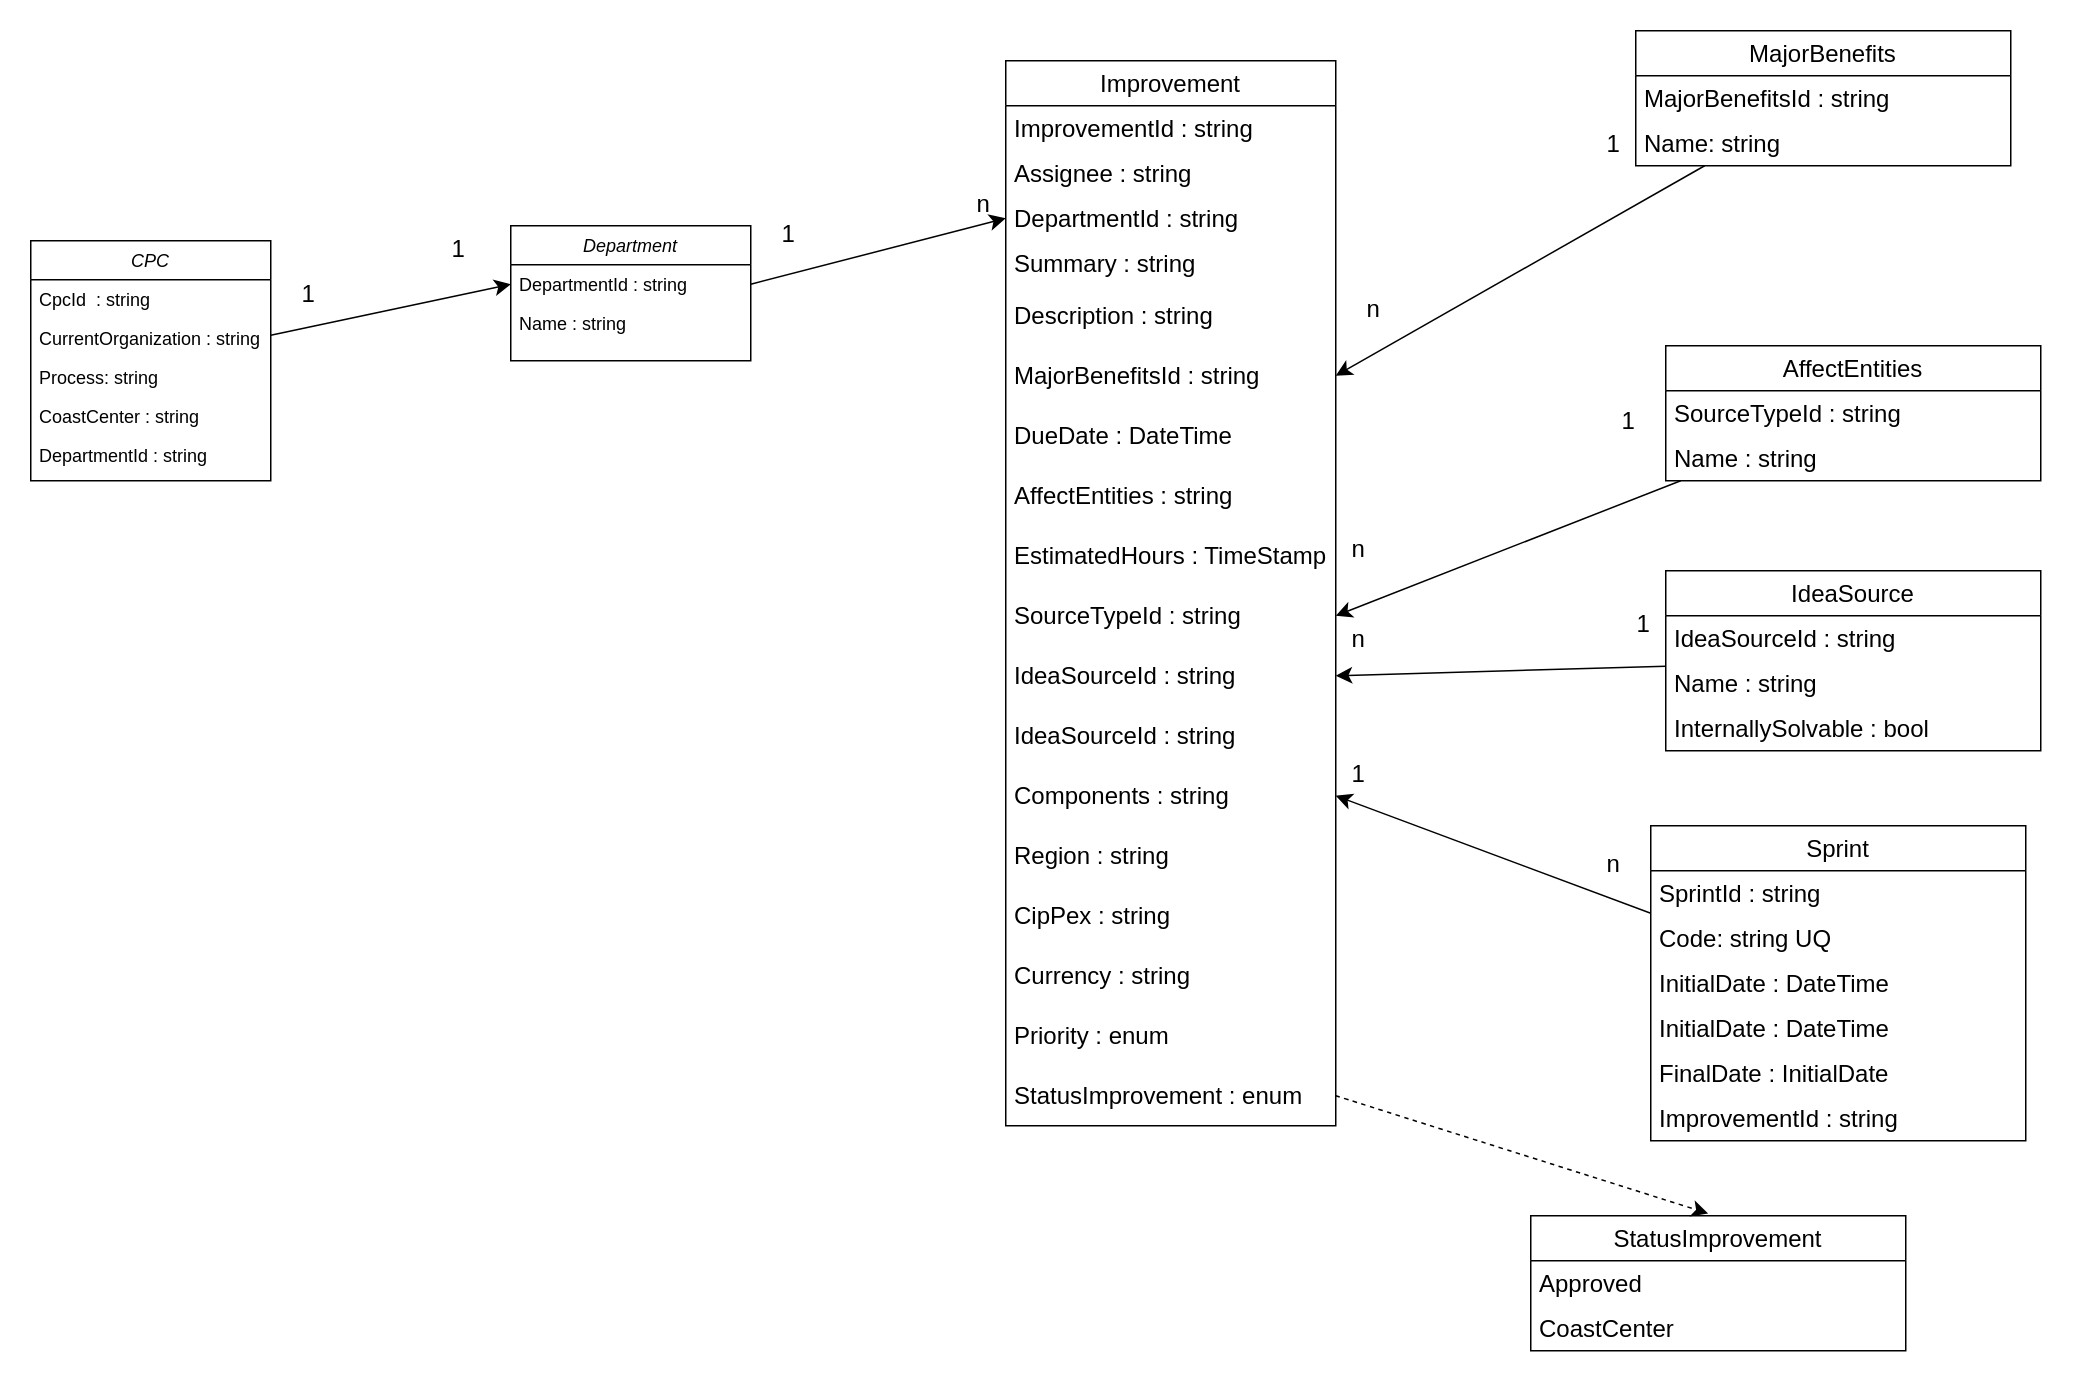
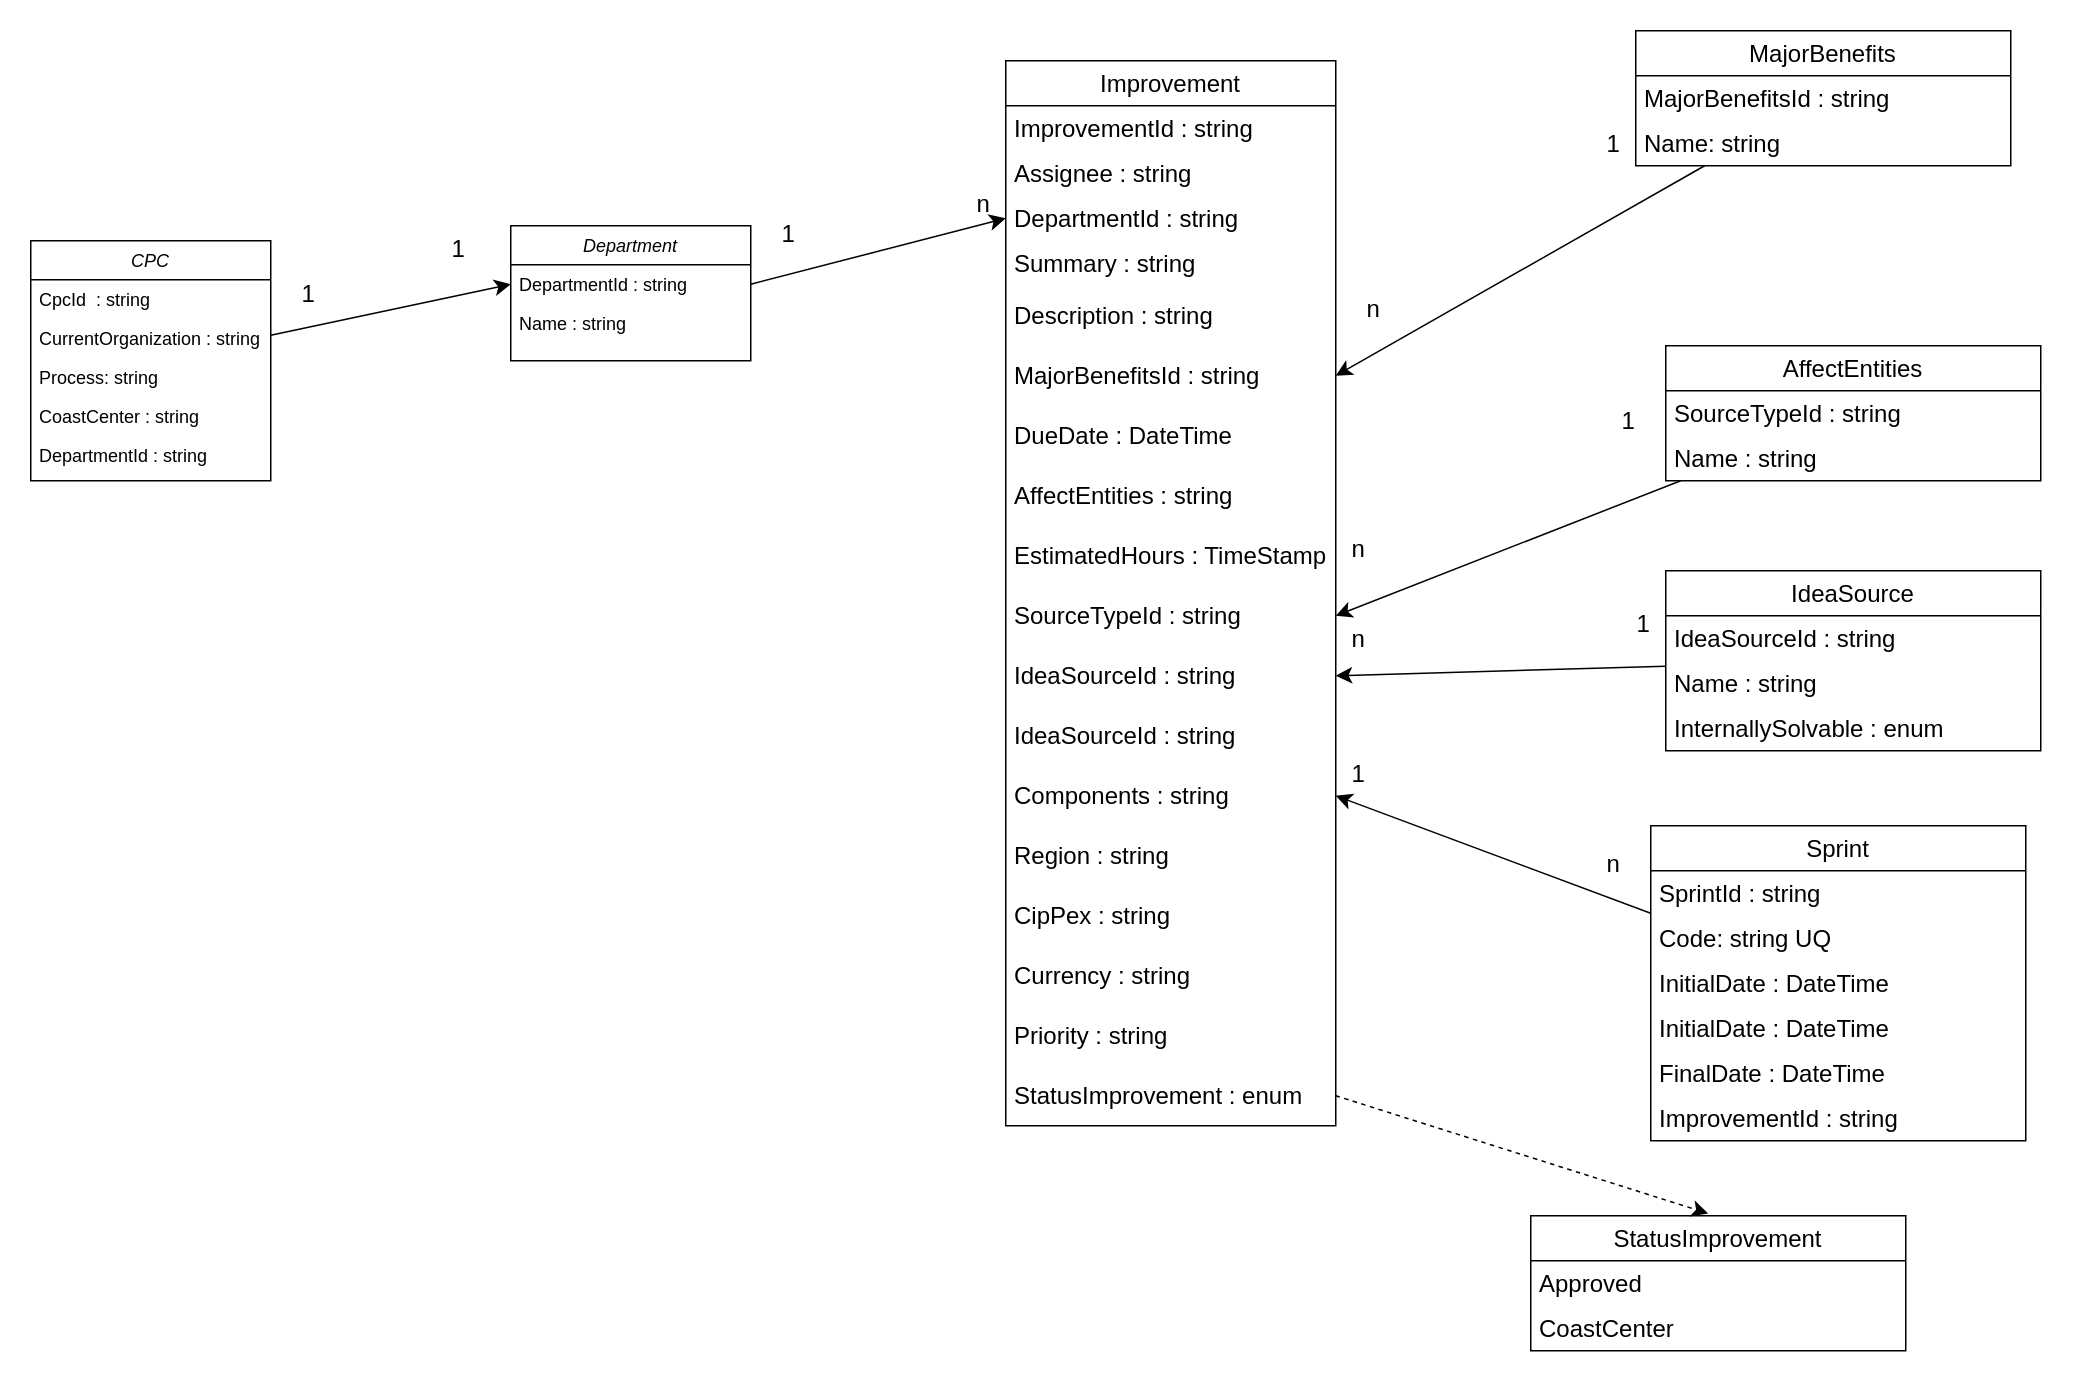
- <mxCell id="49" value="InternallySolvable : bool" style="text;strokeColor=none;fillColor=none;align=left;verticalAlign=middle;spacingLeft=4;spacingRight=4;overflow=hidden;points=[[0,0.5],[1,0.5]];portConstraint=eastwest;rotatable=0;whiteSpace=wrap;html=1;fontSize=16;" parent="46" vertex="1"><mxGeometry y="90" width="250" height="30" as="geometry" /></mxCell>
+ <mxCell id="49" value="InternallySolvable : enum" style="text;strokeColor=none;fillColor=none;align=left;verticalAlign=middle;spacingLeft=4;spacingRight=4;overflow=hidden;points=[[0,0.5],[1,0.5]];portConstraint=eastwest;rotatable=0;whiteSpace=wrap;html=1;fontSize=16;" parent="46" vertex="1"><mxGeometry y="90" width="250" height="30" as="geometry" /></mxCell>
- <mxCell id="31" value="Priority : enum" style="text;strokeColor=none;fillColor=none;align=left;verticalAlign=middle;spacingLeft=4;spacingRight=4;overflow=hidden;points=[[0,0.5],[1,0.5]];portConstraint=eastwest;rotatable=0;whiteSpace=wrap;html=1;fontSize=16;" parent="14" vertex="1"><mxGeometry y="630" width="220" height="40" as="geometry" /></mxCell>
+ <mxCell id="31" value="Priority : string" style="text;strokeColor=none;fillColor=none;align=left;verticalAlign=middle;spacingLeft=4;spacingRight=4;overflow=hidden;points=[[0,0.5],[1,0.5]];portConstraint=eastwest;rotatable=0;whiteSpace=wrap;html=1;fontSize=16;" parent="14" vertex="1"><mxGeometry y="630" width="220" height="40" as="geometry" /></mxCell>
- <mxCell id="61" value="FinalDate : InitialDate" style="text;strokeColor=none;fillColor=none;align=left;verticalAlign=middle;spacingLeft=4;spacingRight=4;overflow=hidden;points=[[0,0.5],[1,0.5]];portConstraint=eastwest;rotatable=0;whiteSpace=wrap;html=1;fontSize=16;" parent="56" vertex="1"><mxGeometry y="150" width="250" height="30" as="geometry" /></mxCell>
+ <mxCell id="61" value="FinalDate : DateTime" style="text;strokeColor=none;fillColor=none;align=left;verticalAlign=middle;spacingLeft=4;spacingRight=4;overflow=hidden;points=[[0,0.5],[1,0.5]];portConstraint=eastwest;rotatable=0;whiteSpace=wrap;html=1;fontSize=16;" parent="56" vertex="1"><mxGeometry y="150" width="250" height="30" as="geometry" /></mxCell>
